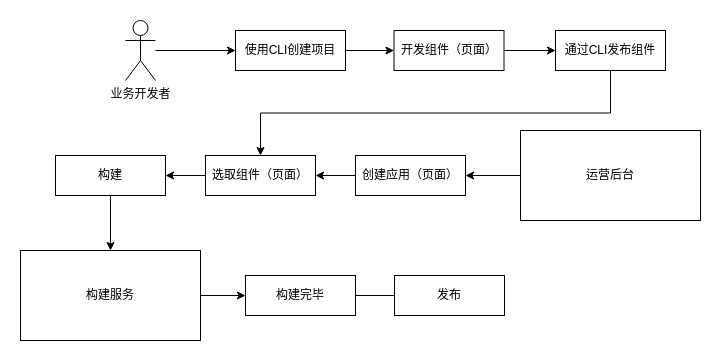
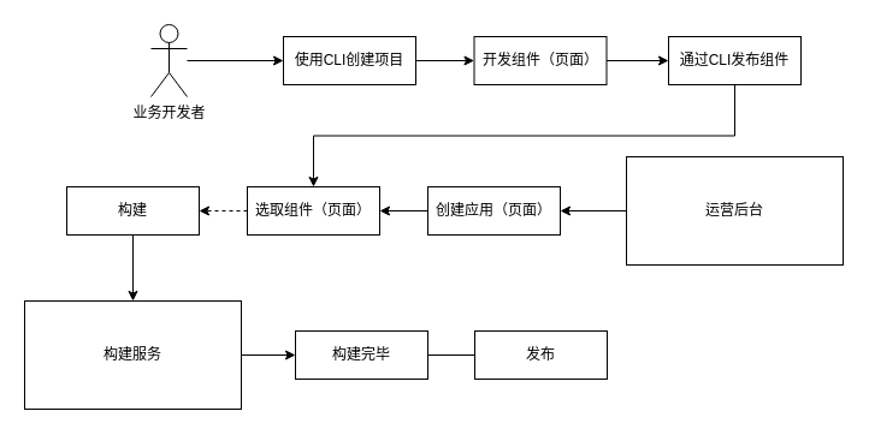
- <mxCell id="14" style="edgeStyle=orthogonalEdgeStyle;rounded=0;orthogonalLoop=1;jettySize=auto;html=1;entryX=1;entryY=0.5;entryDx=0;entryDy=0;" edge="1" parent="1" source="15" target="17"><mxGeometry relative="1" as="geometry" /></mxCell>
+ <mxCell id="14" style="edgeStyle=orthogonalEdgeStyle;rounded=0;orthogonalLoop=1;jettySize=auto;html=1;entryX=1;entryY=0.5;entryDx=0;entryDy=0;dashed=1;" edge="1" parent="1" source="15" target="17"><mxGeometry relative="1" as="geometry" /></mxCell>
